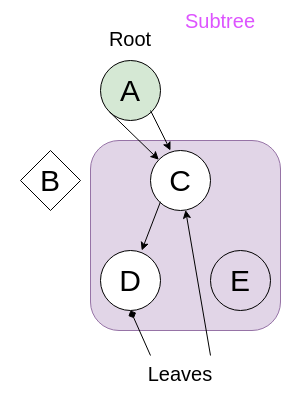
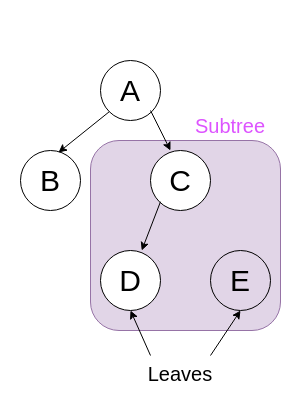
- <mxCell id="15" value="&lt;font color=&quot;#dd54ff&quot;&gt;Subtree&lt;/font&gt;" style="text;html=1;strokeColor=none;fillColor=none;align=center;verticalAlign=middle;whiteSpace=wrap;rounded=0;fontSize=20;" vertex="1" parent="1"><mxGeometry x="190" y="5" width="60" height="30" as="geometry" /></mxCell>
+ <mxCell id="15" value="&lt;font color=&quot;#dd54ff&quot;&gt;Subtree&lt;/font&gt;" style="text;html=1;strokeColor=none;fillColor=none;align=center;verticalAlign=middle;whiteSpace=wrap;rounded=0;fontSize=20;" vertex="1" parent="1"><mxGeometry x="200" y="110" width="60" height="30" as="geometry" /></mxCell>
- <mxCell id="11" value="&lt;font style=&quot;font-size: 20px&quot;&gt;Root&lt;/font&gt;" style="text;html=1;strokeColor=none;fillColor=none;align=center;verticalAlign=middle;whiteSpace=wrap;rounded=0;fontSize=30;" vertex="1" parent="1"><mxGeometry x="100" y="20" width="60" height="30" as="geometry" /></mxCell>
- <mxCell id="3" value="&lt;font style=&quot;font-size: 30px&quot;&gt;A&lt;/font&gt;" style="ellipse;whiteSpace=wrap;html=1;aspect=fixed;fillColor=#d5e8d4;" vertex="1" parent="1"><mxGeometry x="100" y="60" width="60" height="60" as="geometry" /></mxCell>
+ <mxCell id="3" value="&lt;font style=&quot;font-size: 30px&quot;&gt;A&lt;/font&gt;" style="ellipse;whiteSpace=wrap;html=1;aspect=fixed;" vertex="1" parent="1"><mxGeometry x="100" y="60" width="60" height="60" as="geometry" /></mxCell>
- <mxCell id="8" value="" style="endArrow=classic;html=1;rounded=0;fontSize=30;exitX=0;exitY=1;exitDx=0;exitDy=0;" edge="1" parent="1" source="3" target="5"><mxGeometry width="50" height="50" relative="1" as="geometry"><mxPoint x="30" y="100" as="sourcePoint" /><mxPoint x="90" y="160" as="targetPoint" /></mxGeometry></mxCell>
+ <mxCell id="8" value="" style="endArrow=classic;html=1;rounded=0;fontSize=30;exitX=0;exitY=1;exitDx=0;exitDy=0;entryX=0.633;entryY=0.033;entryDx=0;entryDy=0;entryPerimeter=0;" edge="1" parent="1" source="3" target="4"><mxGeometry width="50" height="50" relative="1" as="geometry"><mxPoint x="30" y="100" as="sourcePoint" /><mxPoint x="90" y="160" as="targetPoint" /></mxGeometry></mxCell>
- <mxCell id="4" value="&lt;font style=&quot;font-size: 30px&quot;&gt;B&lt;/font&gt;" style="rhombus;whiteSpace=wrap;html=1;aspect=fixed;" vertex="1" parent="1"><mxGeometry x="20" y="150" width="60" height="60" as="geometry" /></mxCell>
+ <mxCell id="4" value="&lt;font style=&quot;font-size: 30px&quot;&gt;B&lt;/font&gt;" style="ellipse;whiteSpace=wrap;html=1;aspect=fixed;" vertex="1" parent="1"><mxGeometry x="20" y="150" width="60" height="60" as="geometry" /></mxCell>
- <mxCell id="14" value="" style="endArrow=classic;html=1;rounded=0;fontSize=20;exitX=1;exitY=0;exitDx=0;exitDy=0;" edge="1" parent="1" source="12" target="5"><mxGeometry width="50" height="50" relative="1" as="geometry"><mxPoint x="160" y="350" as="sourcePoint" /><mxPoint x="140" y="320" as="targetPoint" /></mxGeometry></mxCell>
+ <mxCell id="14" value="" style="endArrow=classic;html=1;rounded=0;fontSize=20;exitX=1;exitY=0;exitDx=0;exitDy=0;entryX=0.5;entryY=1;entryDx=0;entryDy=0;" edge="1" parent="1" source="12" target="7"><mxGeometry width="50" height="50" relative="1" as="geometry"><mxPoint x="160" y="350" as="sourcePoint" /><mxPoint x="140" y="320" as="targetPoint" /></mxGeometry></mxCell>
- <mxCell id="13" value="" style="endArrow=diamond;html=1;rounded=0;fontSize=20;exitX=0;exitY=0;exitDx=0;exitDy=0;entryX=0.5;entryY=1;entryDx=0;entryDy=0;" edge="1" parent="1" source="12" target="6"><mxGeometry width="50" height="50" relative="1" as="geometry"><mxPoint x="90" y="380" as="sourcePoint" /><mxPoint x="140" y="330" as="targetPoint" /></mxGeometry></mxCell>
+ <mxCell id="13" value="" style="endArrow=classic;html=1;rounded=0;fontSize=20;exitX=0;exitY=0;exitDx=0;exitDy=0;entryX=0.5;entryY=1;entryDx=0;entryDy=0;" edge="1" parent="1" source="12" target="6"><mxGeometry width="50" height="50" relative="1" as="geometry"><mxPoint x="90" y="380" as="sourcePoint" /><mxPoint x="140" y="330" as="targetPoint" /></mxGeometry></mxCell>
